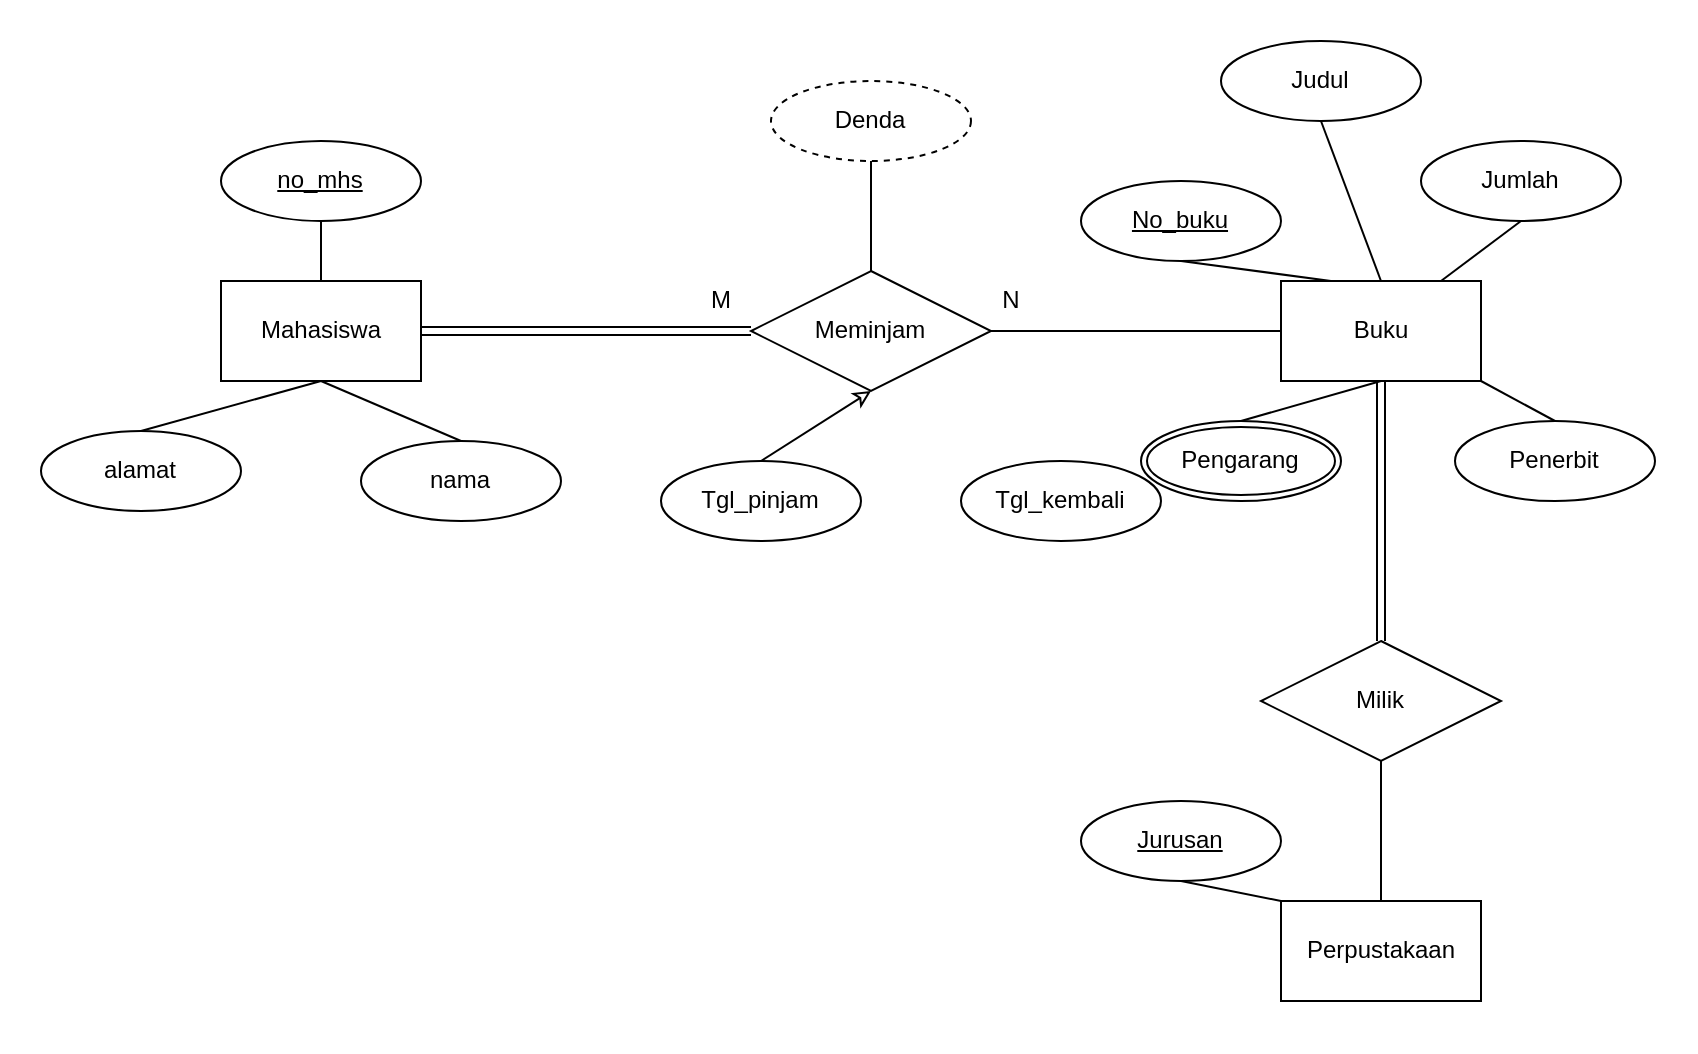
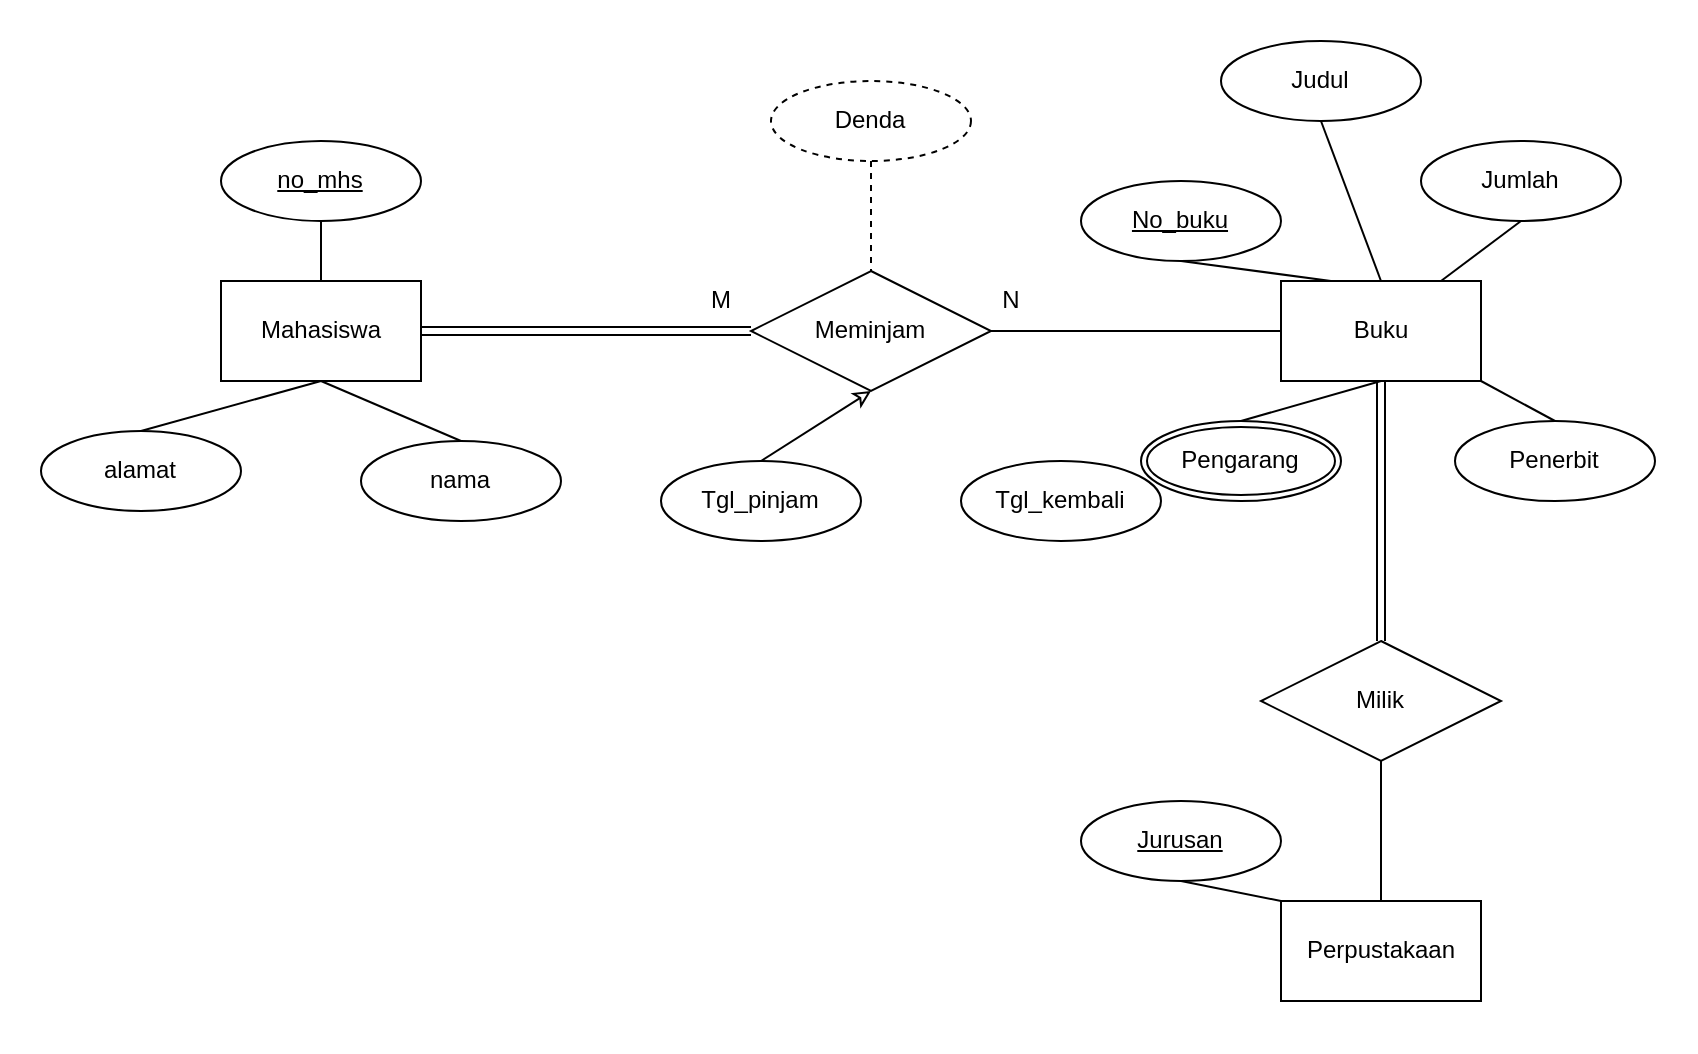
- <mxCell id="17" value="" style="edgeStyle=none;rounded=0;orthogonalLoop=1;jettySize=auto;html=1;endArrow=none;endFill=0;" edge="1" parent="1" source="18" target="13"><mxGeometry relative="1" as="geometry" /></mxCell>
+ <mxCell id="17" value="" style="edgeStyle=none;rounded=0;orthogonalLoop=1;jettySize=auto;html=1;endArrow=none;endFill=0;dashed=1;" edge="1" parent="1" source="18" target="13"><mxGeometry relative="1" as="geometry" /></mxCell>
